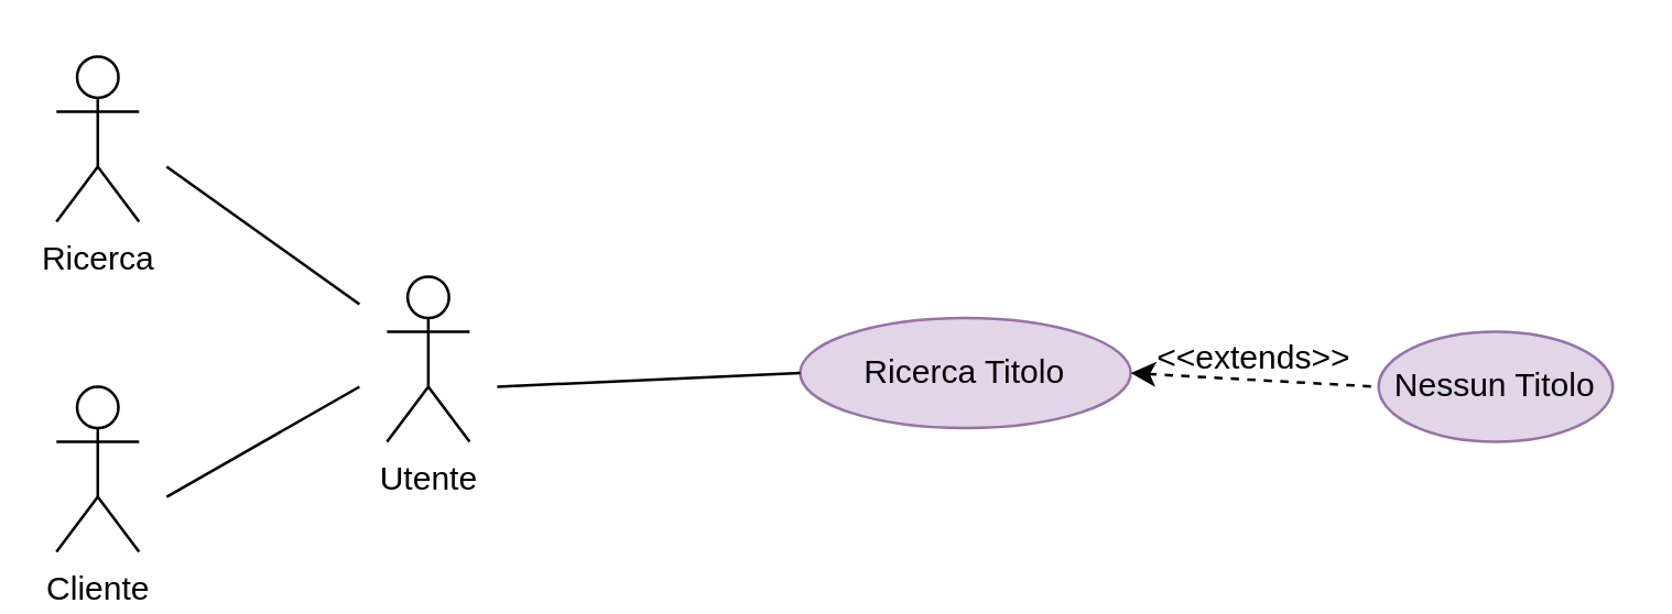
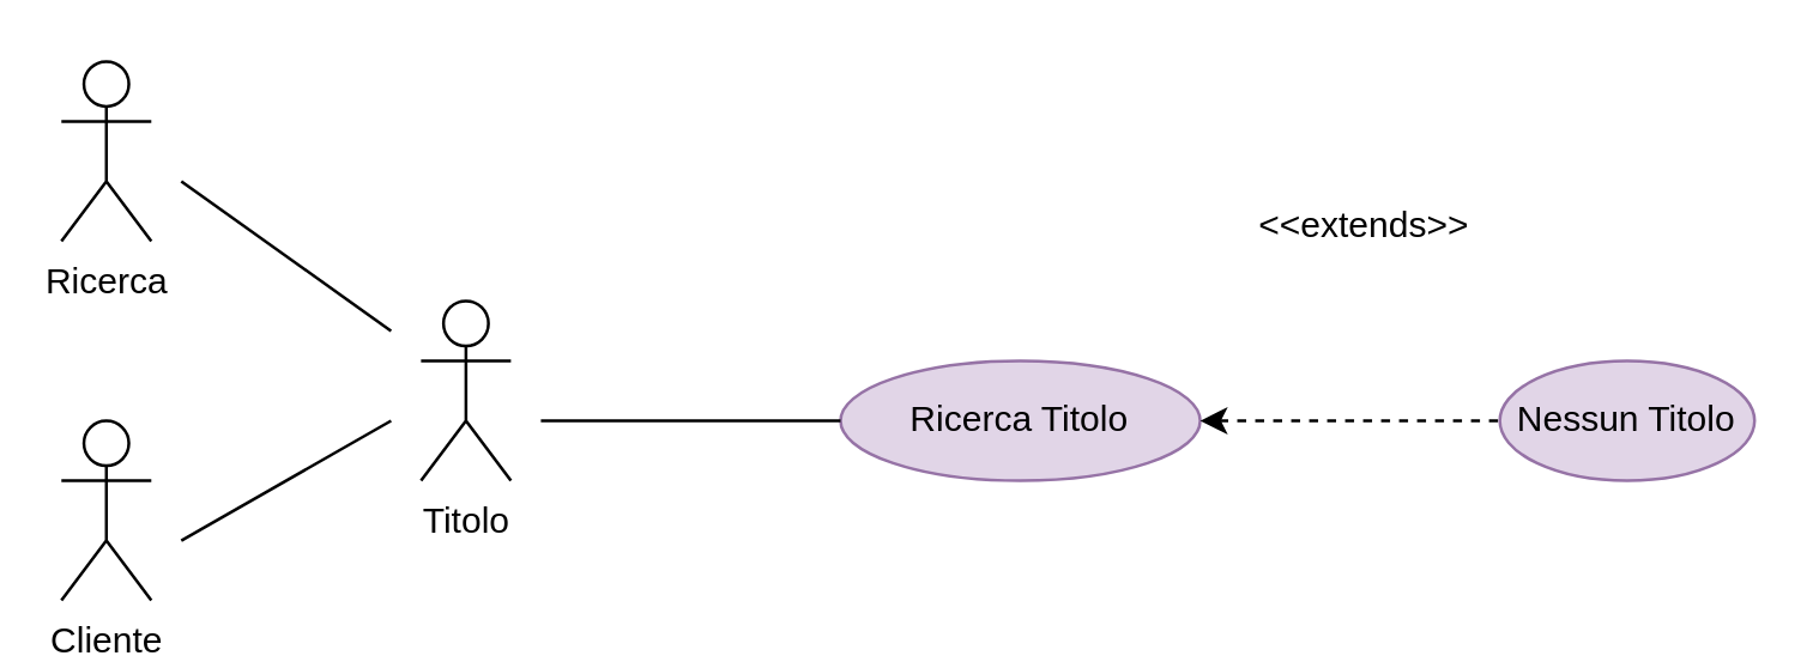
- <mxCell id="11" value="&amp;lt;&amp;lt;extends&amp;gt;&amp;gt;" style="text;html=1;strokeColor=none;fillColor=none;align=center;verticalAlign=middle;whiteSpace=wrap;rounded=0;" parent="1" vertex="1"><mxGeometry x="420" y="115" width="70" height="30" as="geometry" /></mxCell>
+ <mxCell id="11" value="&amp;lt;&amp;lt;extends&amp;gt;&amp;gt;" style="text;html=1;strokeColor=none;fillColor=none;align=center;verticalAlign=middle;whiteSpace=wrap;rounded=0;" parent="1" vertex="1"><mxGeometry x="420" y="60" width="70" height="30" as="geometry" /></mxCell>
- <mxCell id="5" value="Ricerca Titolo" style="ellipse;whiteSpace=wrap;html=1;fillColor=#e1d5e7;strokeColor=#9673a6;" parent="1" vertex="1"><mxGeometry x="290" y="115" width="120" height="40" as="geometry" /></mxCell>
+ <mxCell id="5" value="Ricerca Titolo" style="ellipse;whiteSpace=wrap;html=1;fillColor=#e1d5e7;strokeColor=#9673a6;" parent="1" vertex="1"><mxGeometry x="280" y="120" width="120" height="40" as="geometry" /></mxCell>
- <mxCell id="4" value="Utente" style="shape=umlActor;verticalLabelPosition=bottom;verticalAlign=top;html=1;outlineConnect=0;" parent="1" vertex="1"><mxGeometry x="140" y="100" width="30" height="60" as="geometry" /></mxCell>
+ <mxCell id="4" value="Titolo" style="shape=umlActor;verticalLabelPosition=bottom;verticalAlign=top;html=1;outlineConnect=0;" parent="1" vertex="1"><mxGeometry x="140" y="100" width="30" height="60" as="geometry" /></mxCell>
